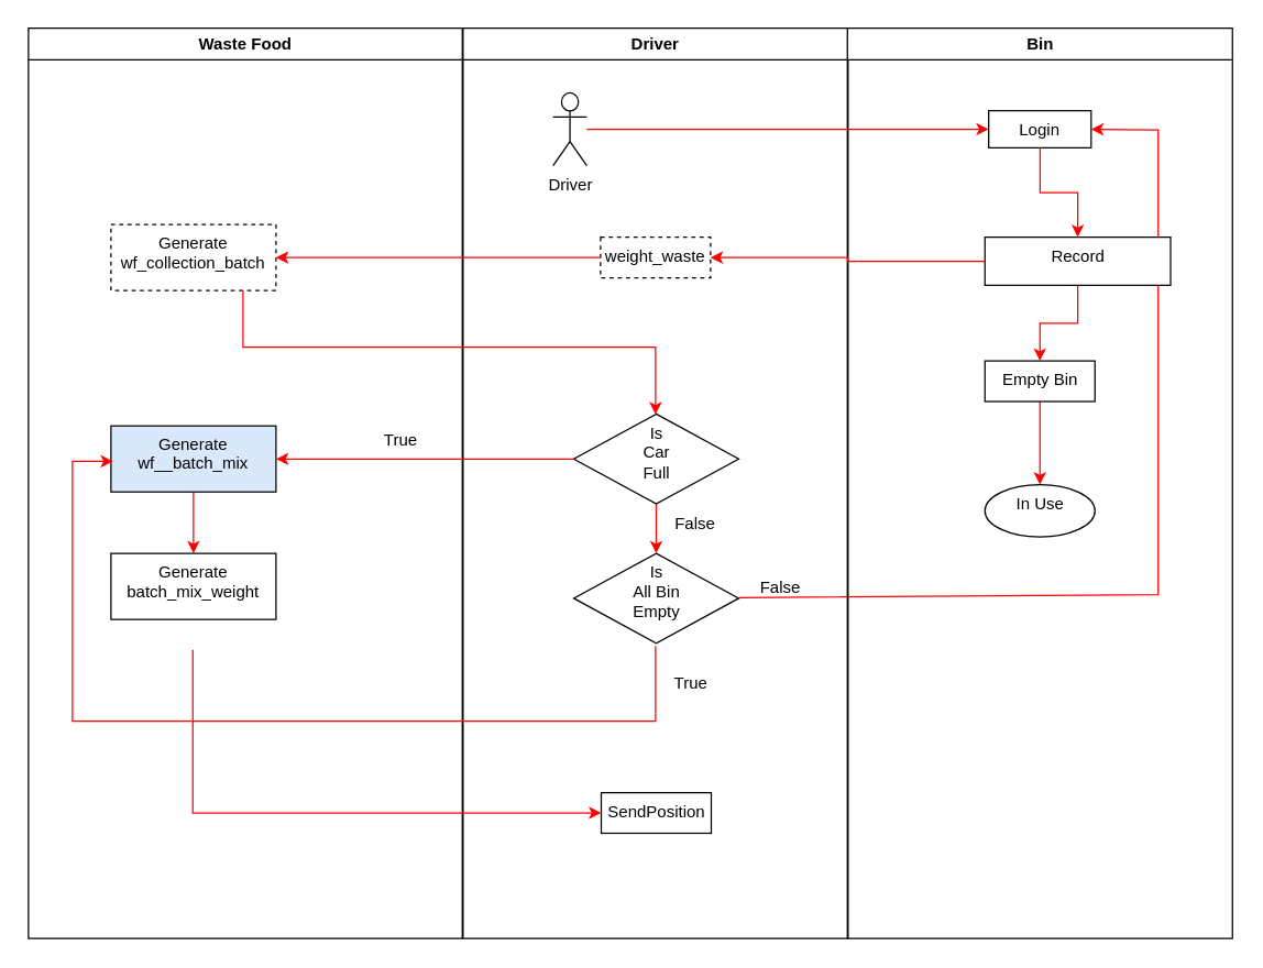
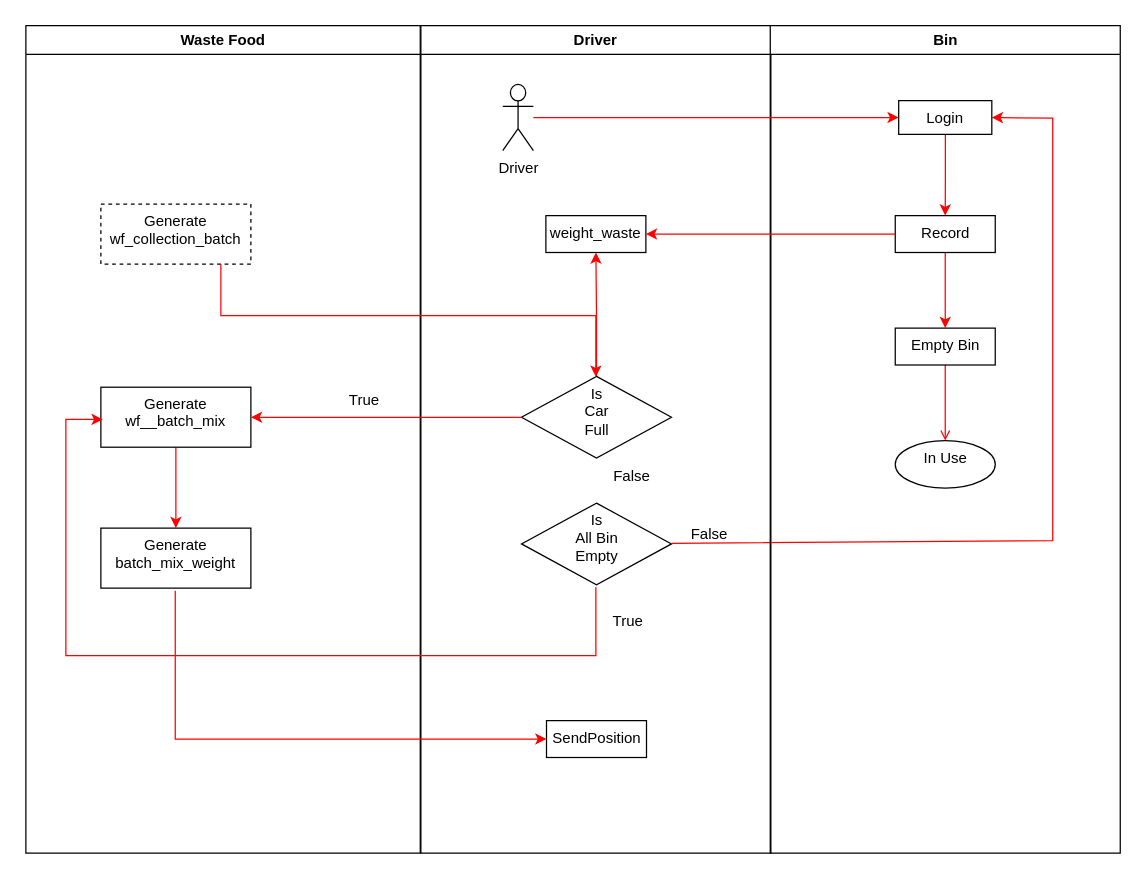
- <mxCell id="32" value="" style="edgeStyle=orthogonalEdgeStyle;rounded=0;orthogonalLoop=1;jettySize=auto;html=1;strokeColor=#FF0000;" parent="1" source="4" target="25" edge="1"><mxGeometry relative="1" as="geometry" /></mxCell>
- <mxCell id="4" value="weight_waste" style="whiteSpace=wrap;html=1;verticalAlign=top;dashed=1;" parent="2" vertex="1"><mxGeometry x="100" y="152" width="80" height="29.5" as="geometry" /></mxCell>
+ <mxCell id="4" value="weight_waste" style="whiteSpace=wrap;html=1;verticalAlign=top;" parent="2" vertex="1"><mxGeometry x="100" y="152" width="80" height="29.5" as="geometry" /></mxCell>
- <mxCell id="17" value="Record" style="whiteSpace=wrap;html=1;verticalAlign=top;" parent="13" vertex="1"><mxGeometry x="100" y="152" width="135" height="35" as="geometry" /></mxCell>
+ <mxCell id="17" value="Record" style="whiteSpace=wrap;html=1;verticalAlign=top;" parent="13" vertex="1"><mxGeometry x="100" y="152" width="80" height="29.5" as="geometry" /></mxCell>
- <mxCell id="27" value="Generate&lt;br&gt;wf__batch_mix" style="whiteSpace=wrap;html=1;verticalAlign=top;fillColor=#dae8fc;" parent="24" vertex="1"><mxGeometry x="60" y="289.26" width="120" height="48" as="geometry" /></mxCell>
+ <mxCell id="27" value="Generate&lt;br&gt;wf__batch_mix" style="whiteSpace=wrap;html=1;verticalAlign=top;" parent="24" vertex="1"><mxGeometry x="60" y="289.26" width="120" height="48" as="geometry" /></mxCell>
- <mxCell id="18" value="" style="edgeStyle=orthogonalEdgeStyle;rounded=0;orthogonalLoop=1;jettySize=auto;html=1;strokeColor=#FF0000;" parent="13" source="19" target="20" edge="1"><mxGeometry relative="1" as="geometry" /></mxCell>
+ <mxCell id="18" value="" style="edgeStyle=orthogonalEdgeStyle;rounded=0;orthogonalLoop=1;jettySize=auto;html=1;strokeColor=#FF0000;endArrow=open;" parent="13" source="19" target="20" edge="1"><mxGeometry relative="1" as="geometry" /></mxCell>
- <mxCell id="5" value="" style="edgeStyle=orthogonalEdgeStyle;rounded=0;orthogonalLoop=1;jettySize=auto;html=1;strokeColor=#FF0000;" parent="2" source="6" target="7" edge="1"><mxGeometry relative="1" as="geometry" /></mxCell>
+ <mxCell id="5" value="" style="edgeStyle=orthogonalEdgeStyle;rounded=0;orthogonalLoop=1;jettySize=auto;html=1;strokeColor=#FF0000;" parent="2" source="6" target="4" edge="1"><mxGeometry relative="1" as="geometry" /></mxCell>
- <mxCell id="28" value="Generate&lt;br&gt;batch_mix_weight" style="whiteSpace=wrap;html=1;verticalAlign=top;" parent="24" vertex="1"><mxGeometry x="60" y="382" width="120" height="48" as="geometry" /></mxCell>
+ <mxCell id="28" value="Generate&lt;br&gt;batch_mix_weight" style="whiteSpace=wrap;html=1;verticalAlign=top;" parent="24" vertex="1"><mxGeometry x="60" y="402" width="120" height="48" as="geometry" /></mxCell>
